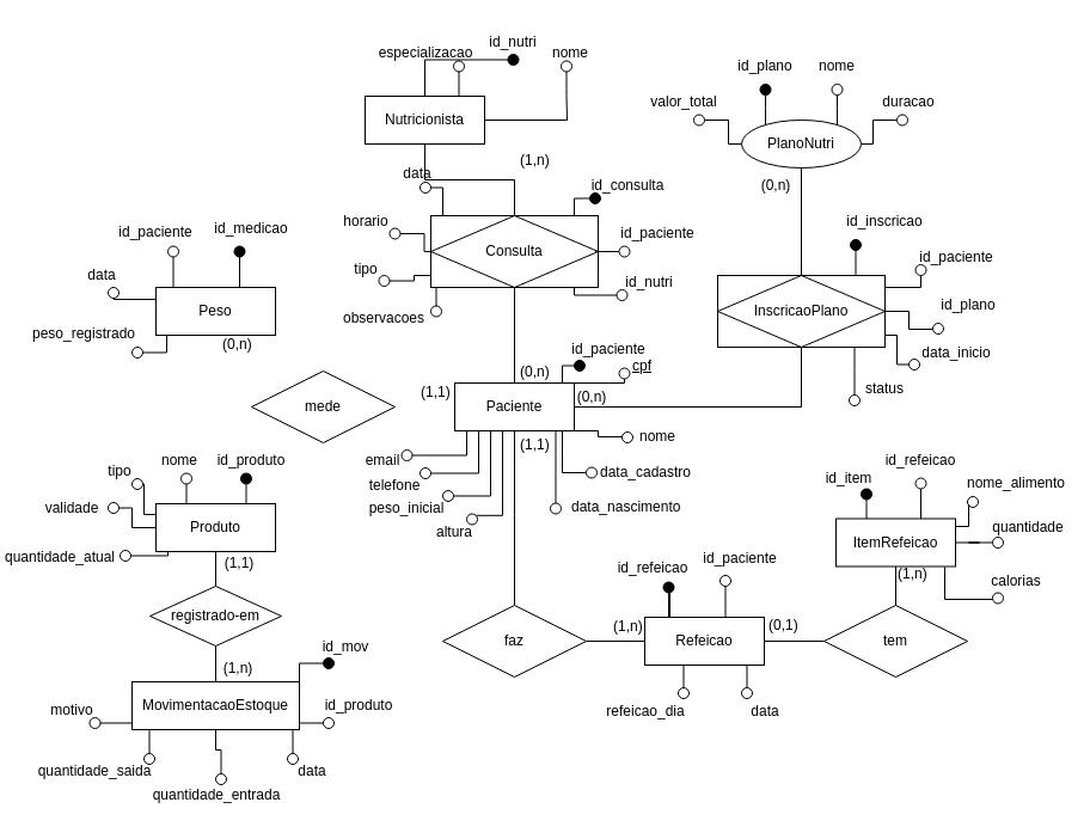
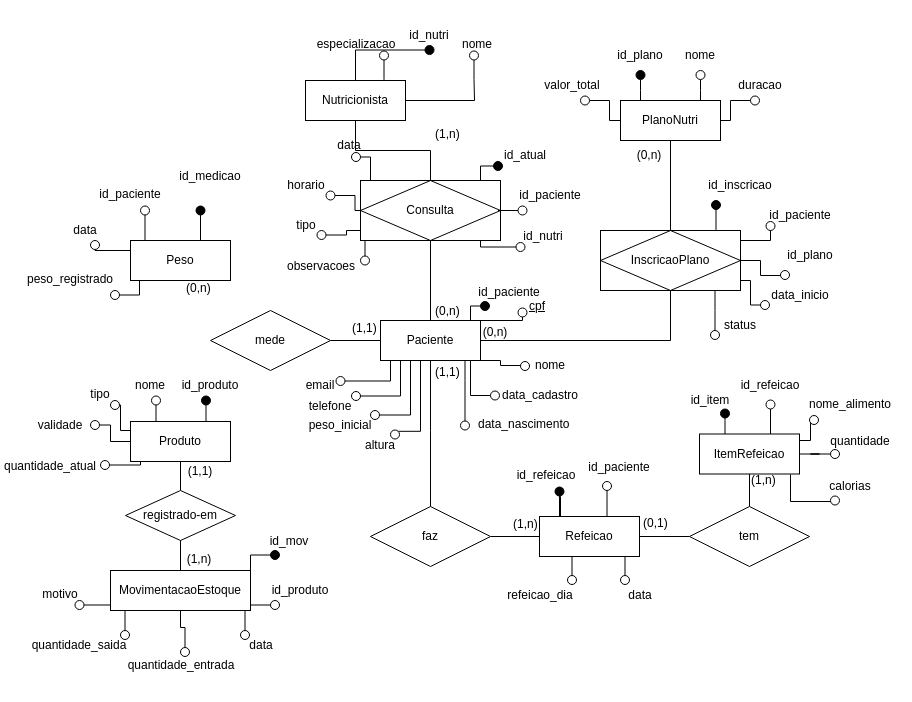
- <mxCell id="6" value="PlanoNutri" style="ellipse;whiteSpace=wrap;html=1;align=center;" vertex="1" parent="1"><mxGeometry x="620" y="100" width="100" height="40" as="geometry" /></mxCell>
+ <mxCell id="6" value="PlanoNutri" style="whiteSpace=wrap;html=1;align=center;" vertex="1" parent="1"><mxGeometry x="620" y="100" width="100" height="40" as="geometry" /></mxCell>
- <mxCell id="100" value="id_consulta" style="text;html=1;align=center;verticalAlign=middle;whiteSpace=wrap;rounded=0;" vertex="1" parent="1"><mxGeometry x="494.5" y="140" width="60" height="30" as="geometry" /></mxCell>
+ <mxCell id="100" value="id_atual" style="text;html=1;align=center;verticalAlign=middle;whiteSpace=wrap;rounded=0;" vertex="1" parent="1"><mxGeometry x="494.5" y="140" width="60" height="30" as="geometry" /></mxCell>
- <mxCell id="148" value="id_medicao" style="text;html=1;align=center;verticalAlign=middle;whiteSpace=wrap;rounded=0;" vertex="1" parent="1"><mxGeometry x="180" y="175.5" width="60" height="30" as="geometry" /></mxCell>
+ <mxCell id="148" value="id_medicao" style="text;html=1;align=center;verticalAlign=middle;whiteSpace=wrap;rounded=0;" vertex="1" parent="1"><mxGeometry x="180" y="160.5" width="60" height="30" as="geometry" /></mxCell>
+ <mxCell id="2" style="edgeStyle=orthogonalEdgeStyle;rounded=0;orthogonalLoop=1;jettySize=auto;html=1;endArrow=none;endFill=0;" edge="1" parent="1" source="5" target="25"><mxGeometry relative="1" as="geometry" /></mxCell>
